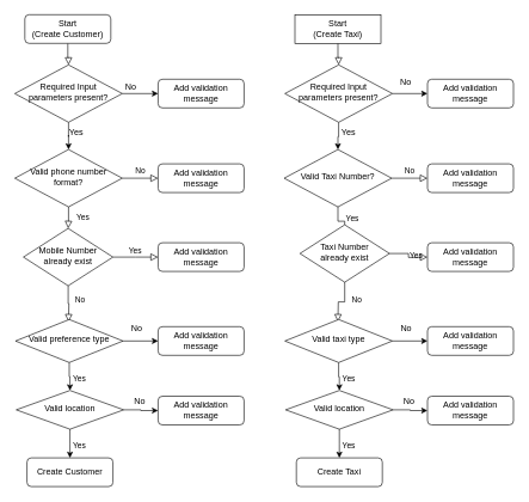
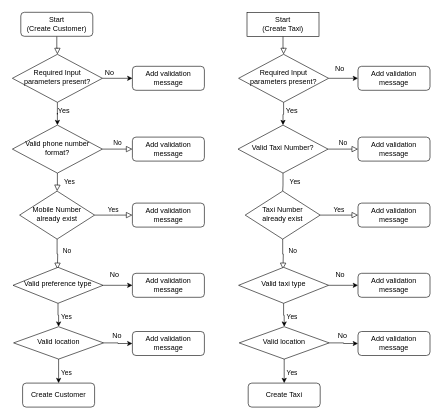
- <mxCell id="31" value="Taxi Number &lt;br&gt;already exist" style="rhombus;whiteSpace=wrap;html=1;shadow=0;fontFamily=Helvetica;fontSize=12;align=center;strokeWidth=1;spacing=6;spacingTop=-4;" vertex="1" parent="1"><mxGeometry x="418" y="313" width="125" height="80" as="geometry" /></mxCell>
+ <mxCell id="31" value="Taxi Number &lt;br&gt;already exist" style="rhombus;whiteSpace=wrap;html=1;shadow=0;fontFamily=Helvetica;fontSize=12;align=center;strokeWidth=1;spacing=6;spacingTop=-4;" vertex="1" parent="1"><mxGeometry x="408" y="318" width="125" height="80" as="geometry" /></mxCell>
